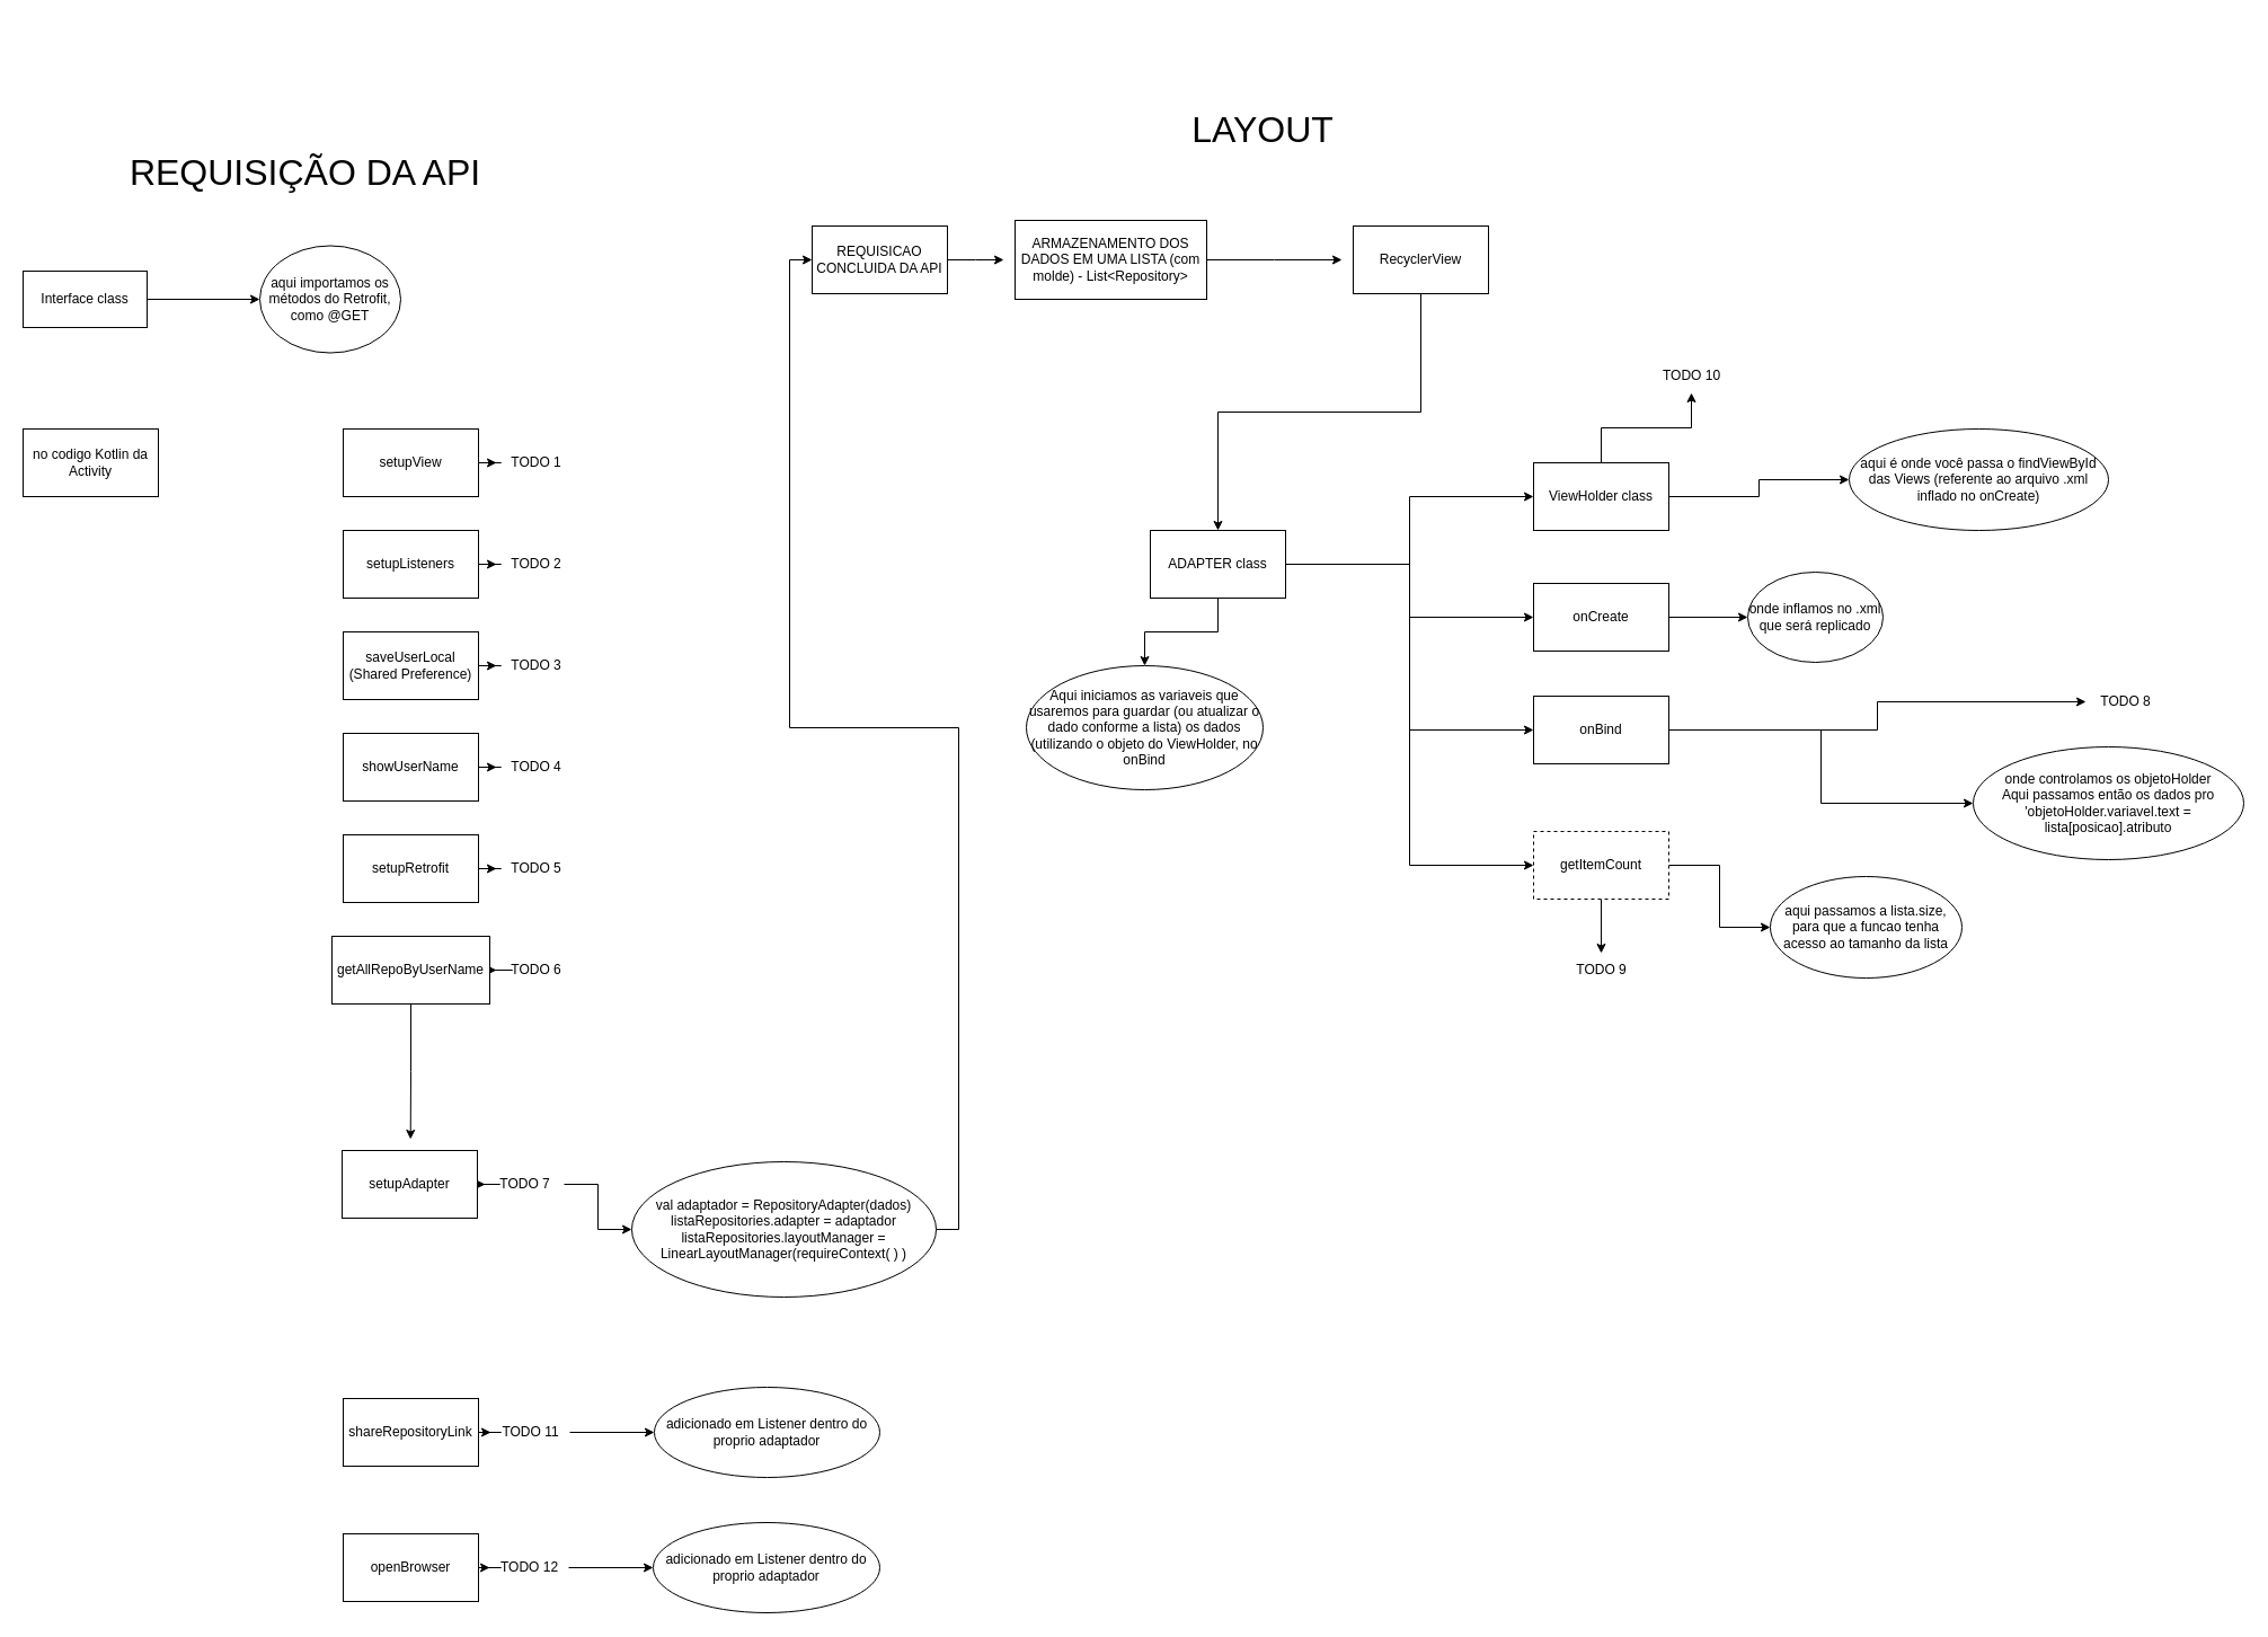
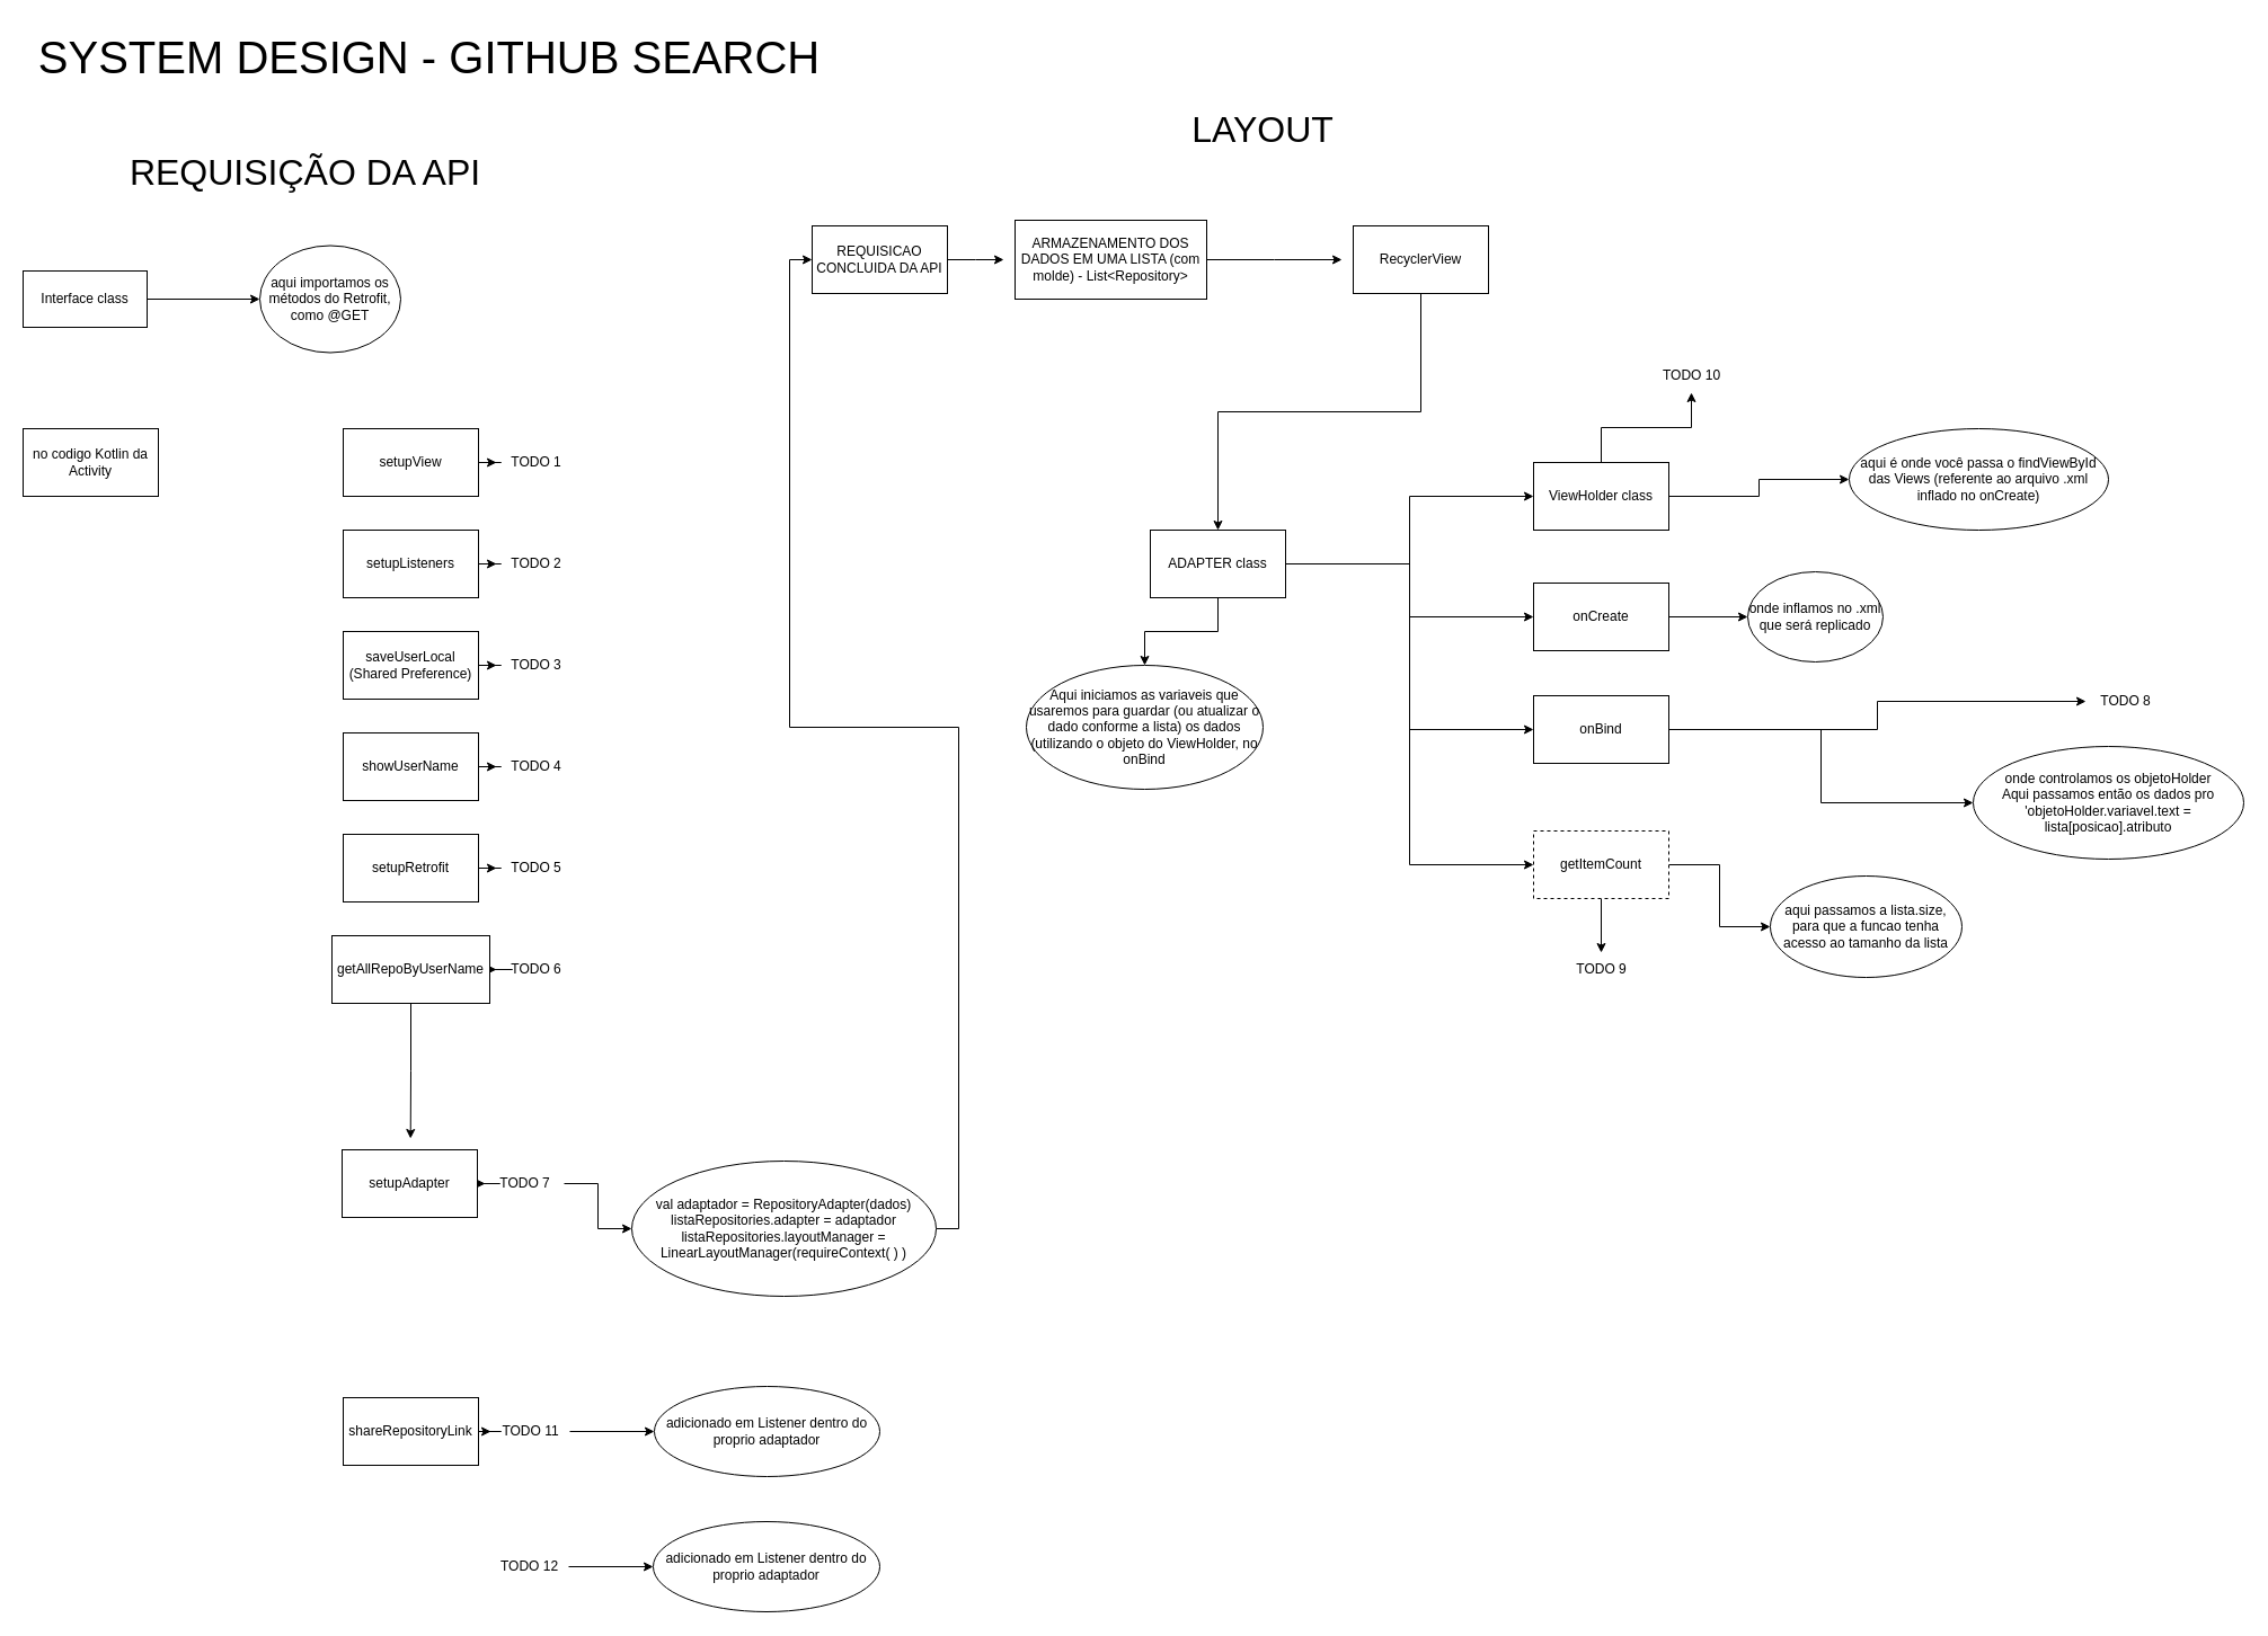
+ <mxCell id="2" value="&lt;font style=&quot;font-size: 40px;&quot;&gt;SYSTEM DESIGN - GITHUB SEARCH&lt;/font&gt;" style="text;html=1;align=center;verticalAlign=middle;resizable=0;points=[];autosize=1;strokeColor=none;fillColor=none;" parent="1" vertex="1"><mxGeometry x="20" y="20" width="720" height="60" as="geometry" /></mxCell>
- <mxCell id="59" value="openBrowser" style="whiteSpace=wrap;html=1;" vertex="1" parent="1"><mxGeometry x="304" y="1360" width="120" height="60" as="geometry" /></mxCell>
- <mxCell id="58" style="edgeStyle=orthogonalEdgeStyle;rounded=0;orthogonalLoop=1;jettySize=auto;html=1;exitX=1;exitY=0.5;exitDx=0;exitDy=0;" edge="1" parent="1" source="59" target="63"><mxGeometry relative="1" as="geometry" /></mxCell>
